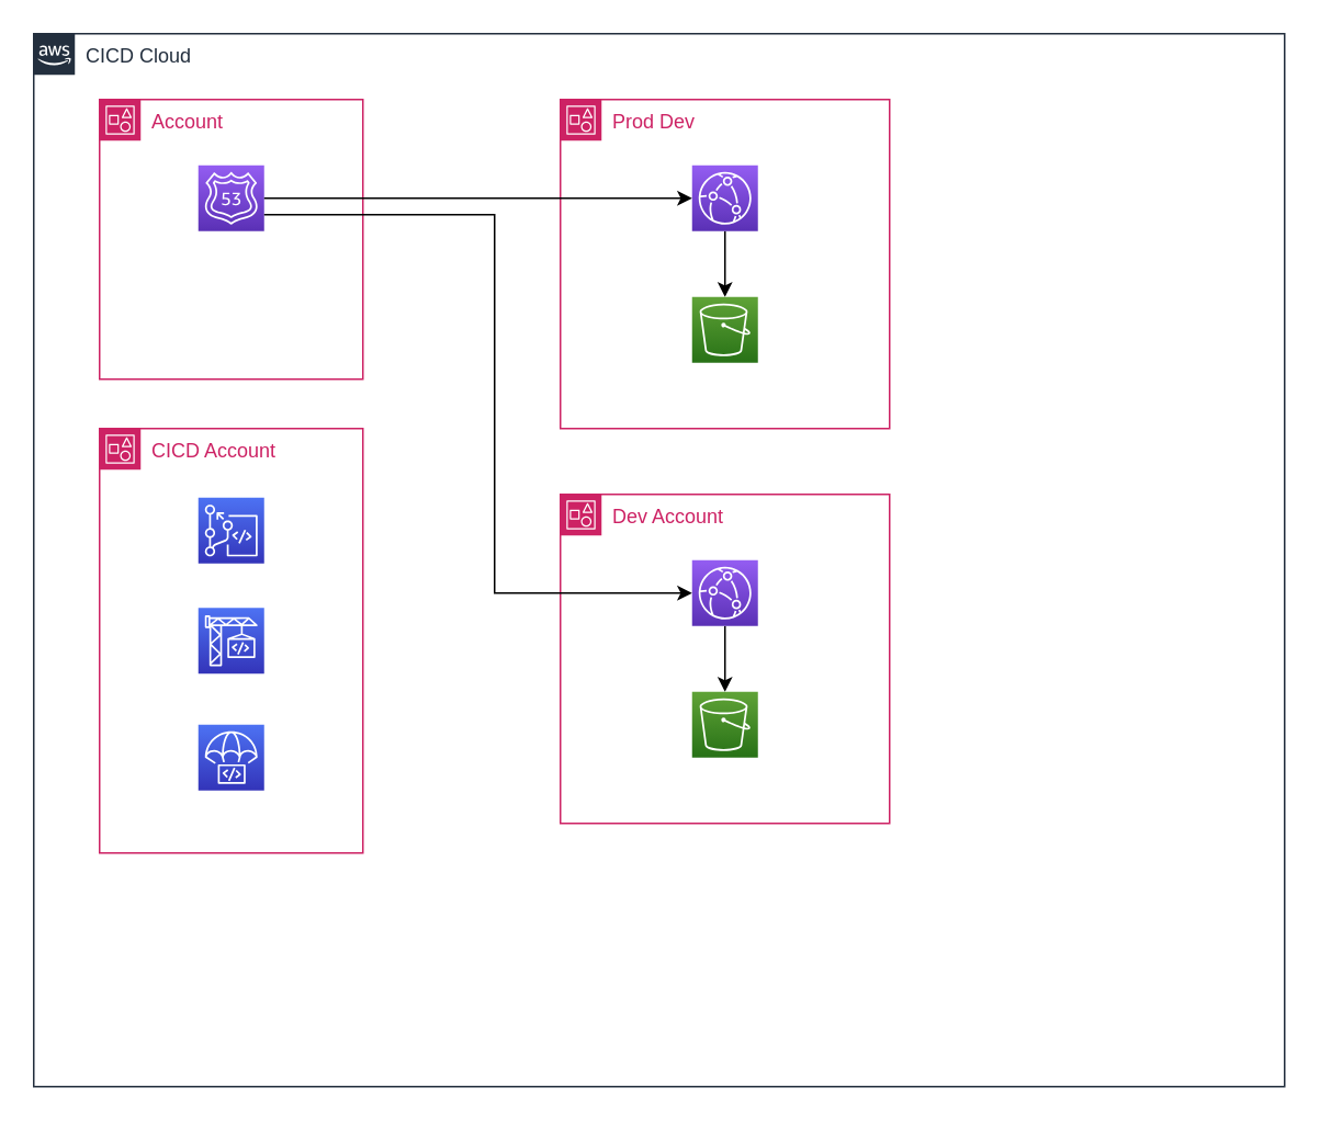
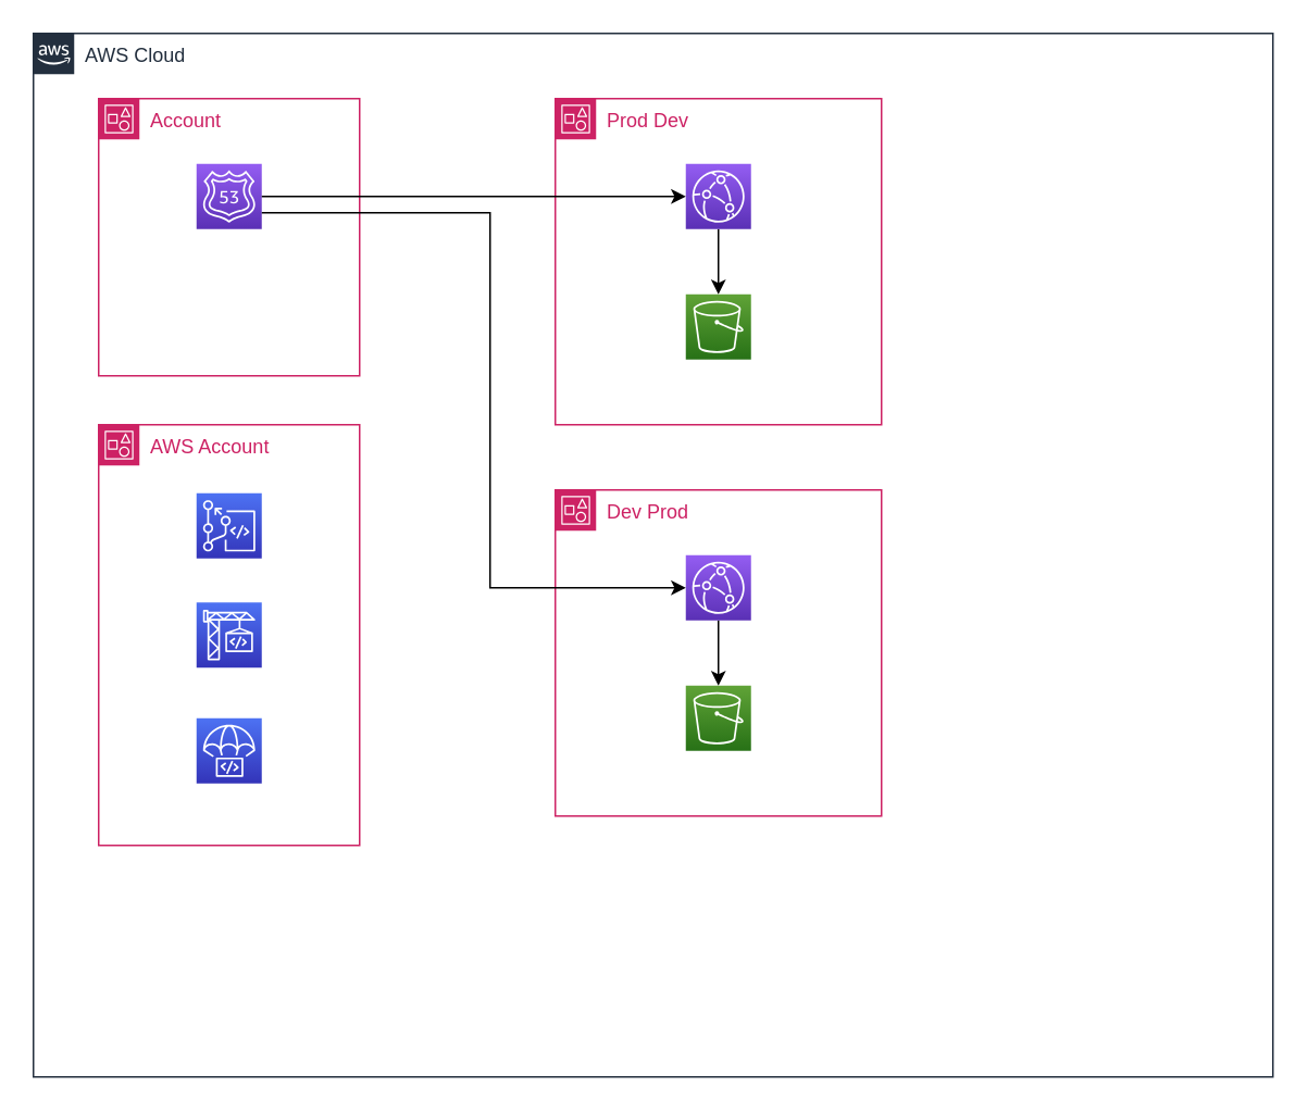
- <mxCell id="2" value="CICD Cloud" style="points=[[0,0],[0.25,0],[0.5,0],[0.75,0],[1,0],[1,0.25],[1,0.5],[1,0.75],[1,1],[0.75,1],[0.5,1],[0.25,1],[0,1],[0,0.75],[0,0.5],[0,0.25]];outlineConnect=0;gradientColor=none;html=1;whiteSpace=wrap;fontSize=12;fontStyle=0;container=1;pointerEvents=0;collapsible=0;recursiveResize=0;shape=mxgraph.aws4.group;grIcon=mxgraph.aws4.group_aws_cloud_alt;strokeColor=#232F3E;fillColor=none;verticalAlign=top;align=left;spacingLeft=30;fontColor=#232F3E;dashed=0;" vertex="1" parent="1"><mxGeometry x="20" y="20" width="760" height="640" as="geometry" /></mxCell>
+ <mxCell id="2" value="AWS Cloud" style="points=[[0,0],[0.25,0],[0.5,0],[0.75,0],[1,0],[1,0.25],[1,0.5],[1,0.75],[1,1],[0.75,1],[0.5,1],[0.25,1],[0,1],[0,0.75],[0,0.5],[0,0.25]];outlineConnect=0;gradientColor=none;html=1;whiteSpace=wrap;fontSize=12;fontStyle=0;container=1;pointerEvents=0;collapsible=0;recursiveResize=0;shape=mxgraph.aws4.group;grIcon=mxgraph.aws4.group_aws_cloud_alt;strokeColor=#232F3E;fillColor=none;verticalAlign=top;align=left;spacingLeft=30;fontColor=#232F3E;dashed=0;" vertex="1" parent="1"><mxGeometry x="20" y="20" width="760" height="640" as="geometry" /></mxCell>
- <mxCell id="5" value="CICD Account" style="points=[[0,0],[0.25,0],[0.5,0],[0.75,0],[1,0],[1,0.25],[1,0.5],[1,0.75],[1,1],[0.75,1],[0.5,1],[0.25,1],[0,1],[0,0.75],[0,0.5],[0,0.25]];outlineConnect=0;gradientColor=none;html=1;whiteSpace=wrap;fontSize=12;fontStyle=0;container=1;pointerEvents=0;collapsible=0;recursiveResize=0;shape=mxgraph.aws4.group;grIcon=mxgraph.aws4.group_account;strokeColor=#CD2264;fillColor=none;verticalAlign=top;align=left;spacingLeft=30;fontColor=#CD2264;dashed=0;" vertex="1" parent="2"><mxGeometry x="40" y="240" width="160" height="258" as="geometry" /></mxCell>
+ <mxCell id="5" value="AWS Account" style="points=[[0,0],[0.25,0],[0.5,0],[0.75,0],[1,0],[1,0.25],[1,0.5],[1,0.75],[1,1],[0.75,1],[0.5,1],[0.25,1],[0,1],[0,0.75],[0,0.5],[0,0.25]];outlineConnect=0;gradientColor=none;html=1;whiteSpace=wrap;fontSize=12;fontStyle=0;container=1;pointerEvents=0;collapsible=0;recursiveResize=0;shape=mxgraph.aws4.group;grIcon=mxgraph.aws4.group_account;strokeColor=#CD2264;fillColor=none;verticalAlign=top;align=left;spacingLeft=30;fontColor=#CD2264;dashed=0;" vertex="1" parent="2"><mxGeometry x="40" y="240" width="160" height="258" as="geometry" /></mxCell>
- <mxCell id="13" value="Dev Account" style="points=[[0,0],[0.25,0],[0.5,0],[0.75,0],[1,0],[1,0.25],[1,0.5],[1,0.75],[1,1],[0.75,1],[0.5,1],[0.25,1],[0,1],[0,0.75],[0,0.5],[0,0.25]];outlineConnect=0;gradientColor=none;html=1;whiteSpace=wrap;fontSize=12;fontStyle=0;container=1;pointerEvents=0;collapsible=0;recursiveResize=0;shape=mxgraph.aws4.group;grIcon=mxgraph.aws4.group_account;strokeColor=#CD2264;fillColor=none;verticalAlign=top;align=left;spacingLeft=30;fontColor=#CD2264;dashed=0;" vertex="1" parent="2"><mxGeometry x="320" y="280" width="200" height="200" as="geometry" /></mxCell>
+ <mxCell id="13" value="Dev Prod" style="points=[[0,0],[0.25,0],[0.5,0],[0.75,0],[1,0],[1,0.25],[1,0.5],[1,0.75],[1,1],[0.75,1],[0.5,1],[0.25,1],[0,1],[0,0.75],[0,0.5],[0,0.25]];outlineConnect=0;gradientColor=none;html=1;whiteSpace=wrap;fontSize=12;fontStyle=0;container=1;pointerEvents=0;collapsible=0;recursiveResize=0;shape=mxgraph.aws4.group;grIcon=mxgraph.aws4.group_account;strokeColor=#CD2264;fillColor=none;verticalAlign=top;align=left;spacingLeft=30;fontColor=#CD2264;dashed=0;" vertex="1" parent="2"><mxGeometry x="320" y="280" width="200" height="200" as="geometry" /></mxCell>
